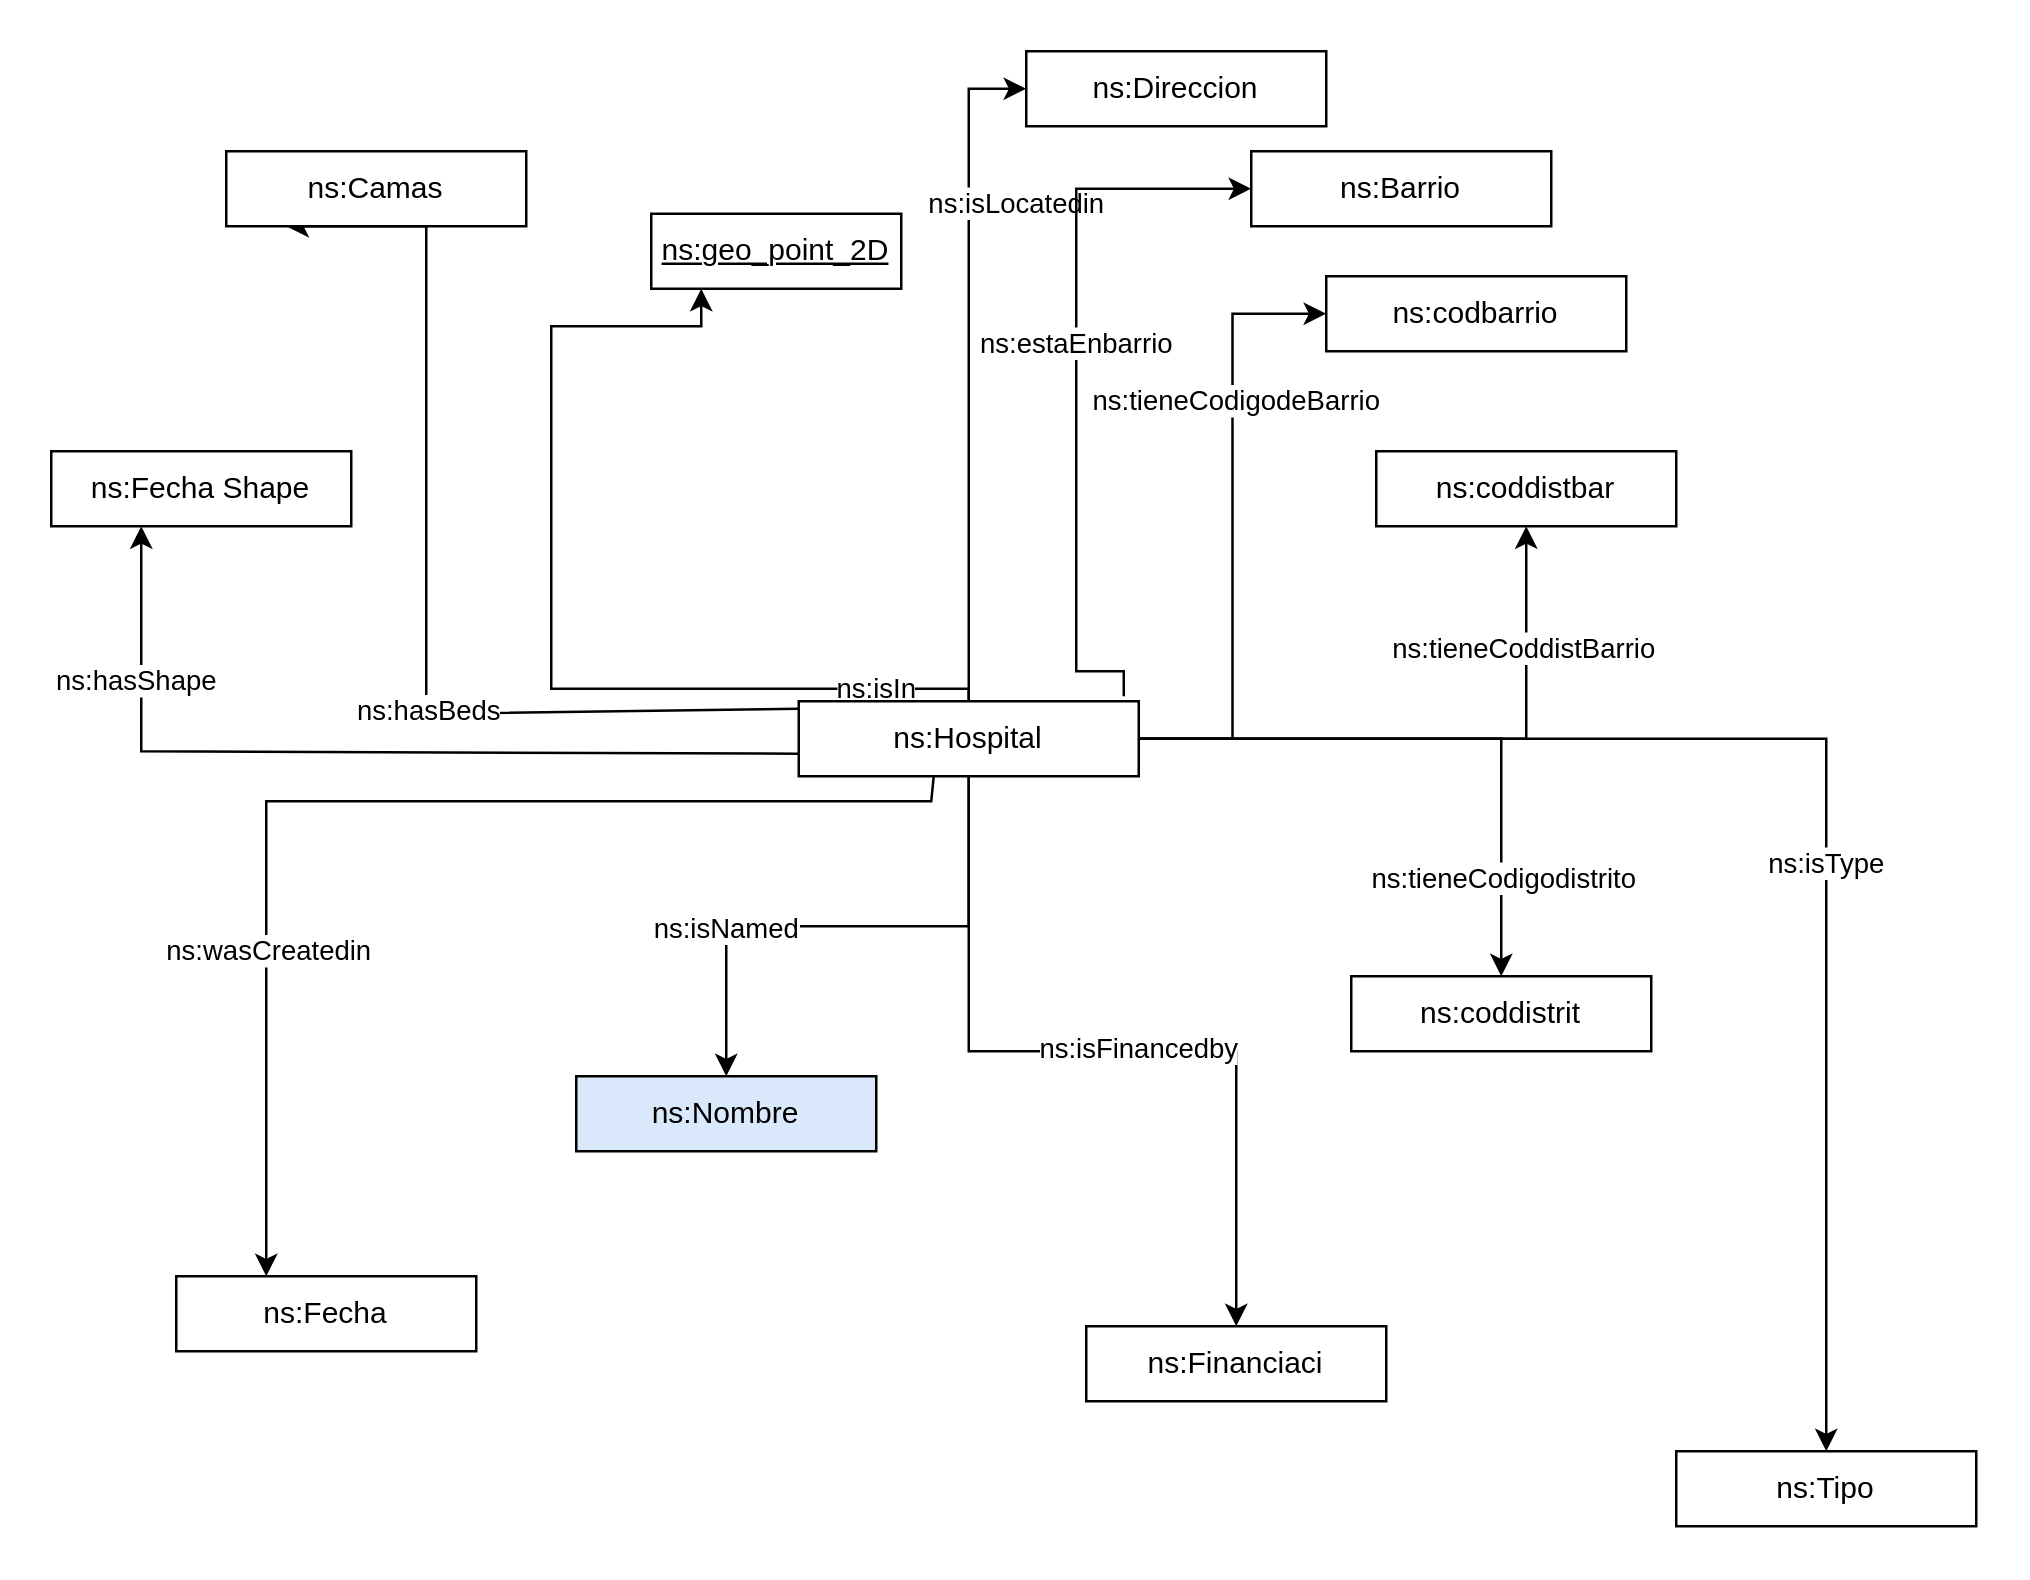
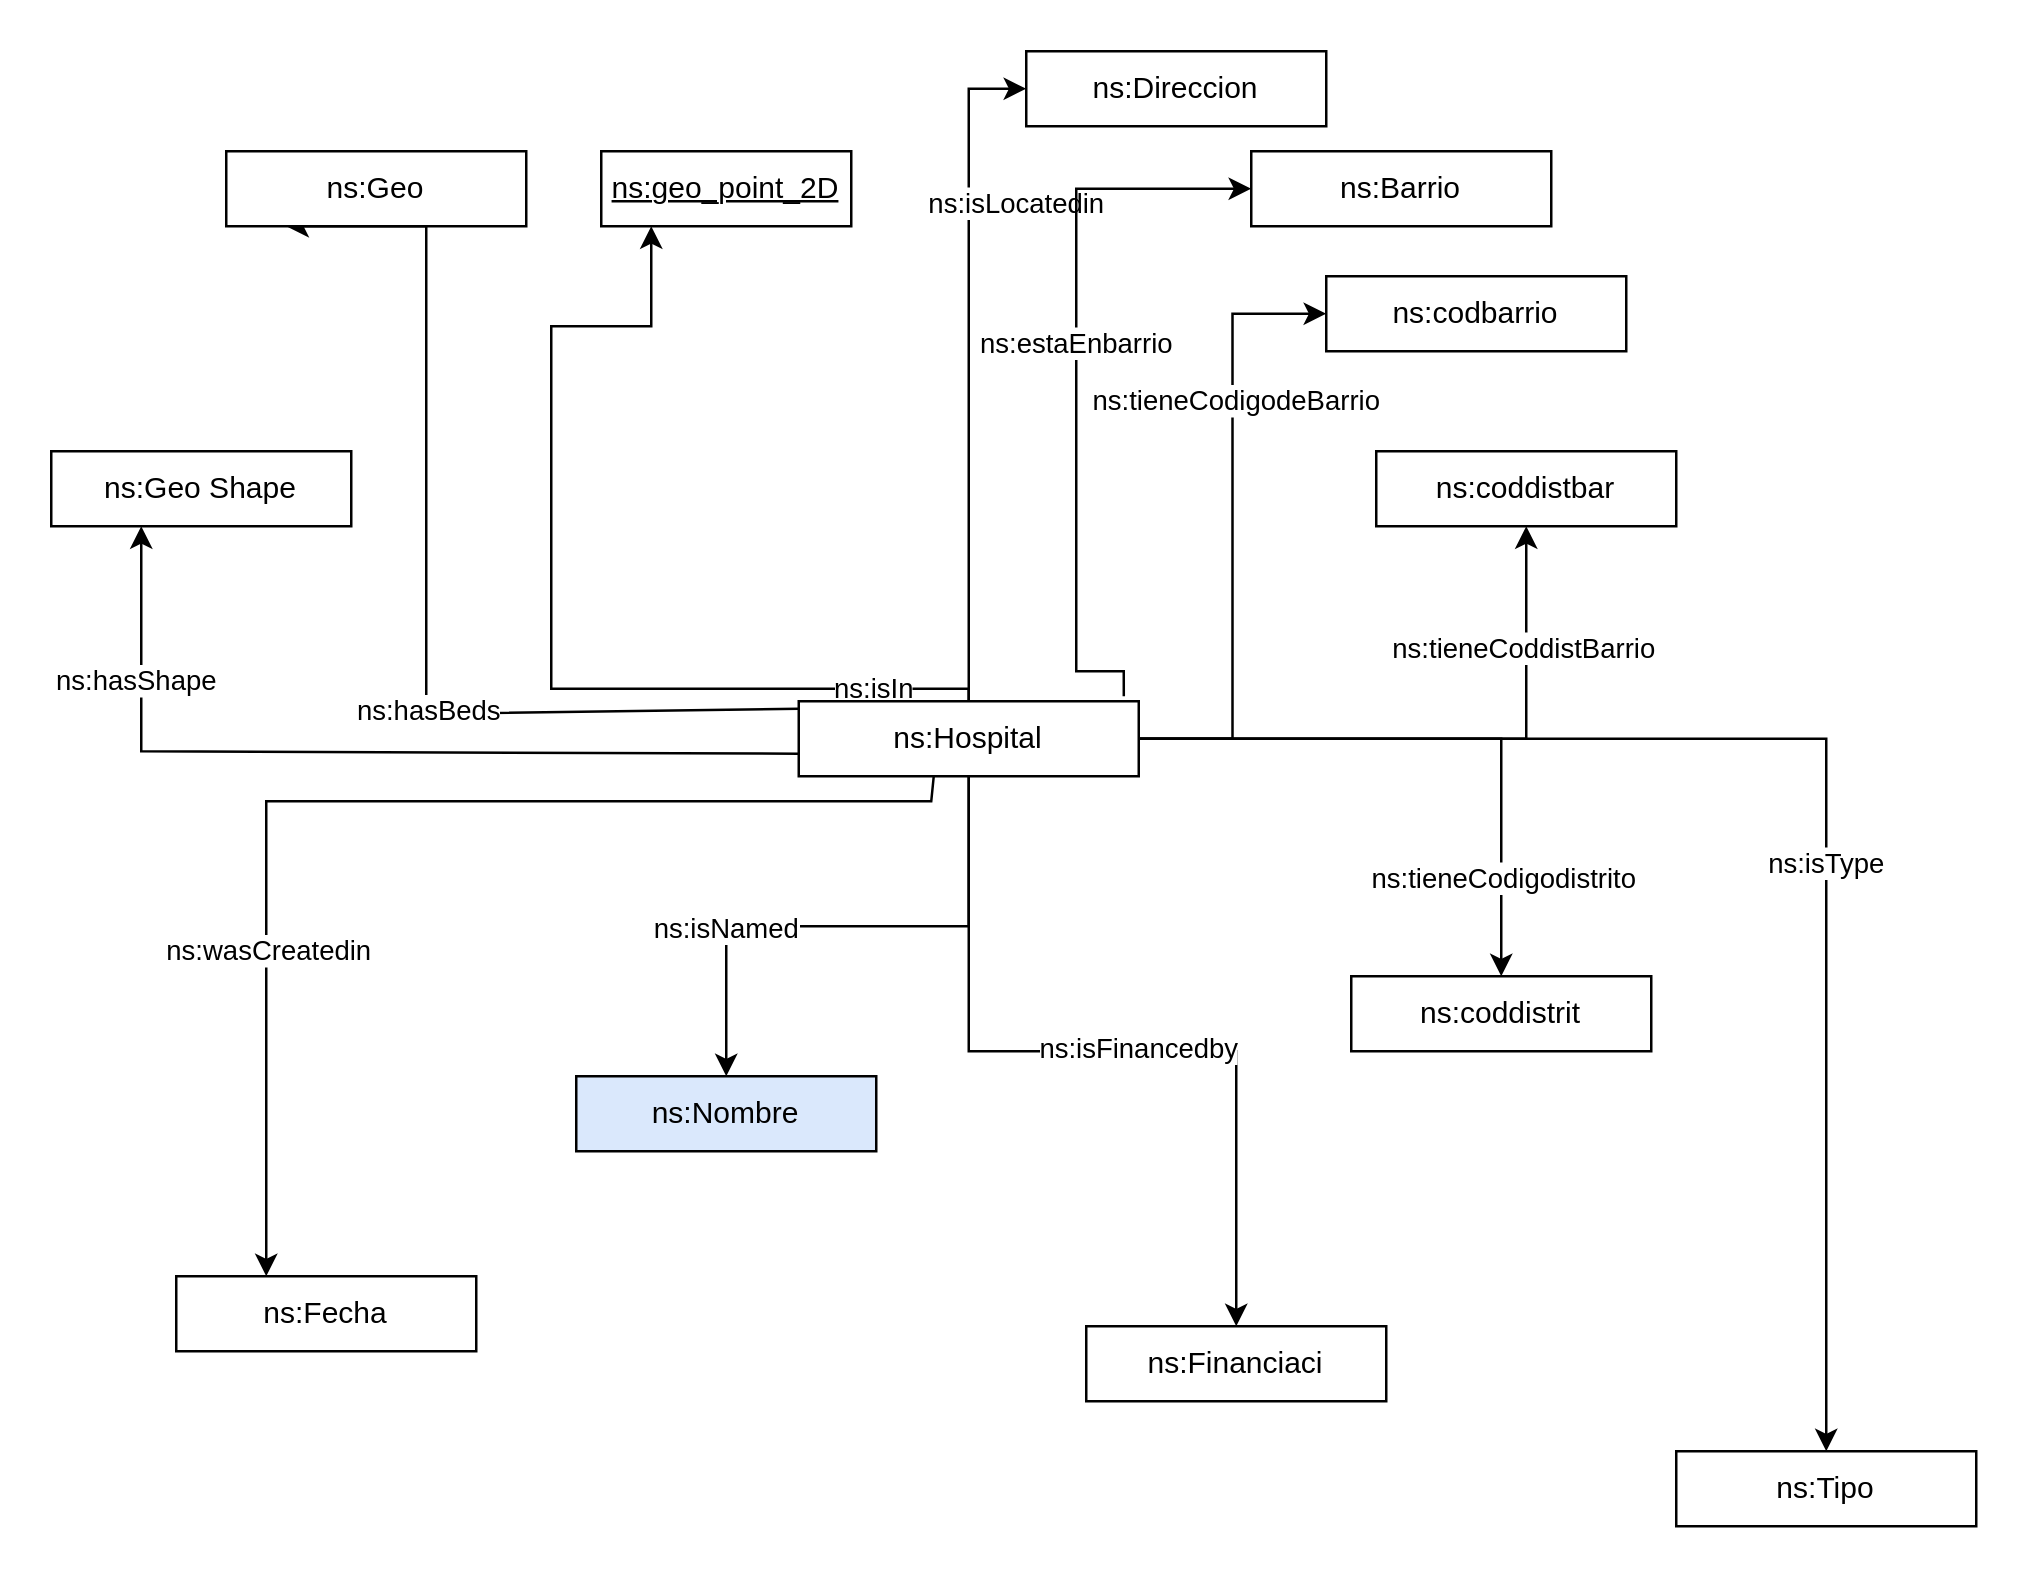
- <mxCell id="32" value="ns:Camas" style="rounded=0;whiteSpace=wrap;html=1;snapToPoint=1;points=[[0.1,0],[0.2,0],[0.3,0],[0.4,0],[0.5,0],[0.6,0],[0.7,0],[0.8,0],[0.9,0],[0,0.1],[0,0.3],[0,0.5],[0,0.7],[0,0.9],[0.1,1],[0.2,1],[0.3,1],[0.4,1],[0.5,1],[0.6,1],[0.7,1],[0.8,1],[0.9,1],[1,0.1],[1,0.3],[1,0.5],[1,0.7],[1,0.9]];" vertex="1" parent="1"><mxGeometry x="90" y="60" width="120" height="30" as="geometry" /></mxCell>
+ <mxCell id="32" value="ns:Geo" style="rounded=0;whiteSpace=wrap;html=1;snapToPoint=1;points=[[0.1,0],[0.2,0],[0.3,0],[0.4,0],[0.5,0],[0.6,0],[0.7,0],[0.8,0],[0.9,0],[0,0.1],[0,0.3],[0,0.5],[0,0.7],[0,0.9],[0.1,1],[0.2,1],[0.3,1],[0.4,1],[0.5,1],[0.6,1],[0.7,1],[0.8,1],[0.9,1],[1,0.1],[1,0.3],[1,0.5],[1,0.7],[1,0.9]];" vertex="1" parent="1"><mxGeometry x="90" y="60" width="120" height="30" as="geometry" /></mxCell>
- <mxCell id="27" value="&lt;u&gt;ns:geo_point_2D&lt;/u&gt;" style="rounded=0;whiteSpace=wrap;html=1;snapToPoint=1;points=[[0.1,0],[0.2,0],[0.3,0],[0.4,0],[0.5,0],[0.6,0],[0.7,0],[0.8,0],[0.9,0],[0,0.1],[0,0.3],[0,0.5],[0,0.7],[0,0.9],[0.1,1],[0.2,1],[0.3,1],[0.4,1],[0.5,1],[0.6,1],[0.7,1],[0.8,1],[0.9,1],[1,0.1],[1,0.3],[1,0.5],[1,0.7],[1,0.9]];" vertex="1" parent="1"><mxGeometry x="260" y="85" width="100" height="30" as="geometry" /></mxCell>
+ <mxCell id="27" value="&lt;u&gt;ns:geo_point_2D&lt;/u&gt;" style="rounded=0;whiteSpace=wrap;html=1;snapToPoint=1;points=[[0.1,0],[0.2,0],[0.3,0],[0.4,0],[0.5,0],[0.6,0],[0.7,0],[0.8,0],[0.9,0],[0,0.1],[0,0.3],[0,0.5],[0,0.7],[0,0.9],[0.1,1],[0.2,1],[0.3,1],[0.4,1],[0.5,1],[0.6,1],[0.7,1],[0.8,1],[0.9,1],[1,0.1],[1,0.3],[1,0.5],[1,0.7],[1,0.9]];" vertex="1" parent="1"><mxGeometry x="240" y="60" width="100" height="30" as="geometry" /></mxCell>
- <mxCell id="28" value="ns:Fecha Shape" style="rounded=0;whiteSpace=wrap;html=1;snapToPoint=1;points=[[0.1,0],[0.2,0],[0.3,0],[0.4,0],[0.5,0],[0.6,0],[0.7,0],[0.8,0],[0.9,0],[0,0.1],[0,0.3],[0,0.5],[0,0.7],[0,0.9],[0.1,1],[0.2,1],[0.3,1],[0.4,1],[0.5,1],[0.6,1],[0.7,1],[0.8,1],[0.9,1],[1,0.1],[1,0.3],[1,0.5],[1,0.7],[1,0.9]];" vertex="1" parent="1"><mxGeometry y="180" width="120" height="30" as="geometry" x="20" /></mxCell>
+ <mxCell id="28" value="ns:Geo Shape" style="rounded=0;whiteSpace=wrap;html=1;snapToPoint=1;points=[[0.1,0],[0.2,0],[0.3,0],[0.4,0],[0.5,0],[0.6,0],[0.7,0],[0.8,0],[0.9,0],[0,0.1],[0,0.3],[0,0.5],[0,0.7],[0,0.9],[0.1,1],[0.2,1],[0.3,1],[0.4,1],[0.5,1],[0.6,1],[0.7,1],[0.8,1],[0.9,1],[1,0.1],[1,0.3],[1,0.5],[1,0.7],[1,0.9]];" vertex="1" parent="1"><mxGeometry y="180" width="120" height="30" as="geometry" x="20" /></mxCell>
